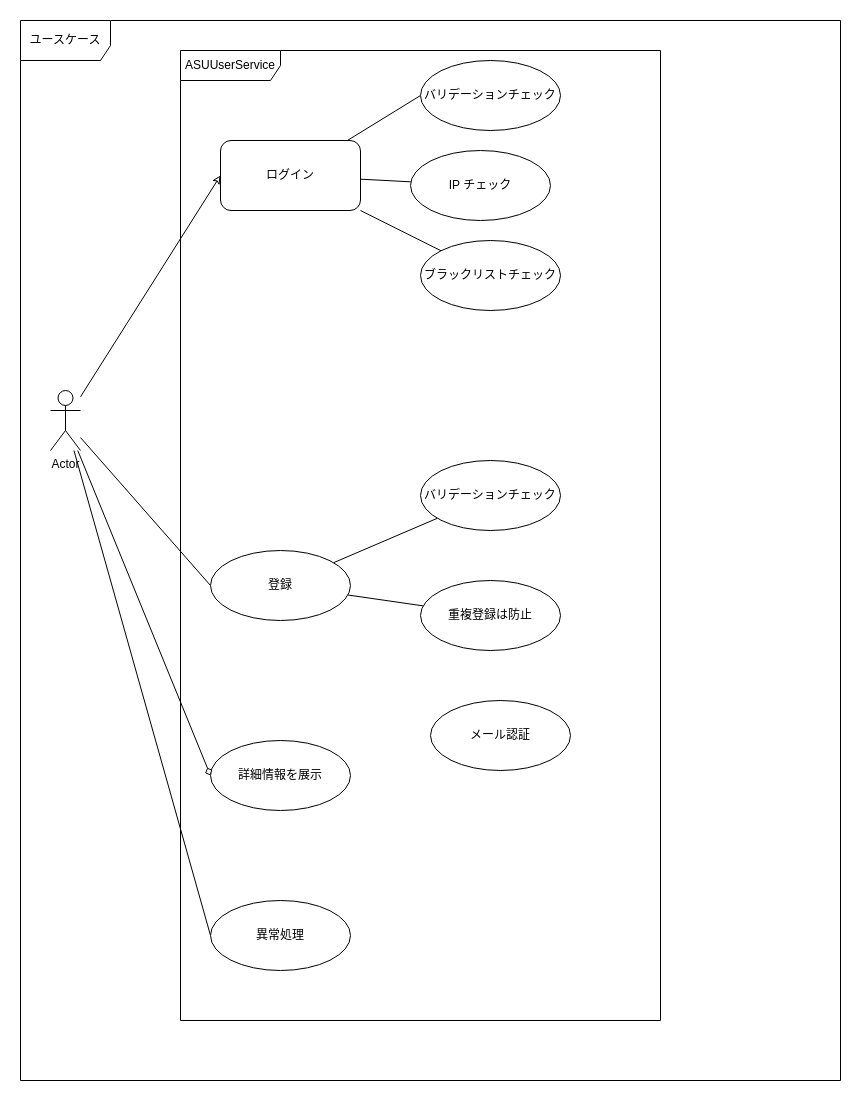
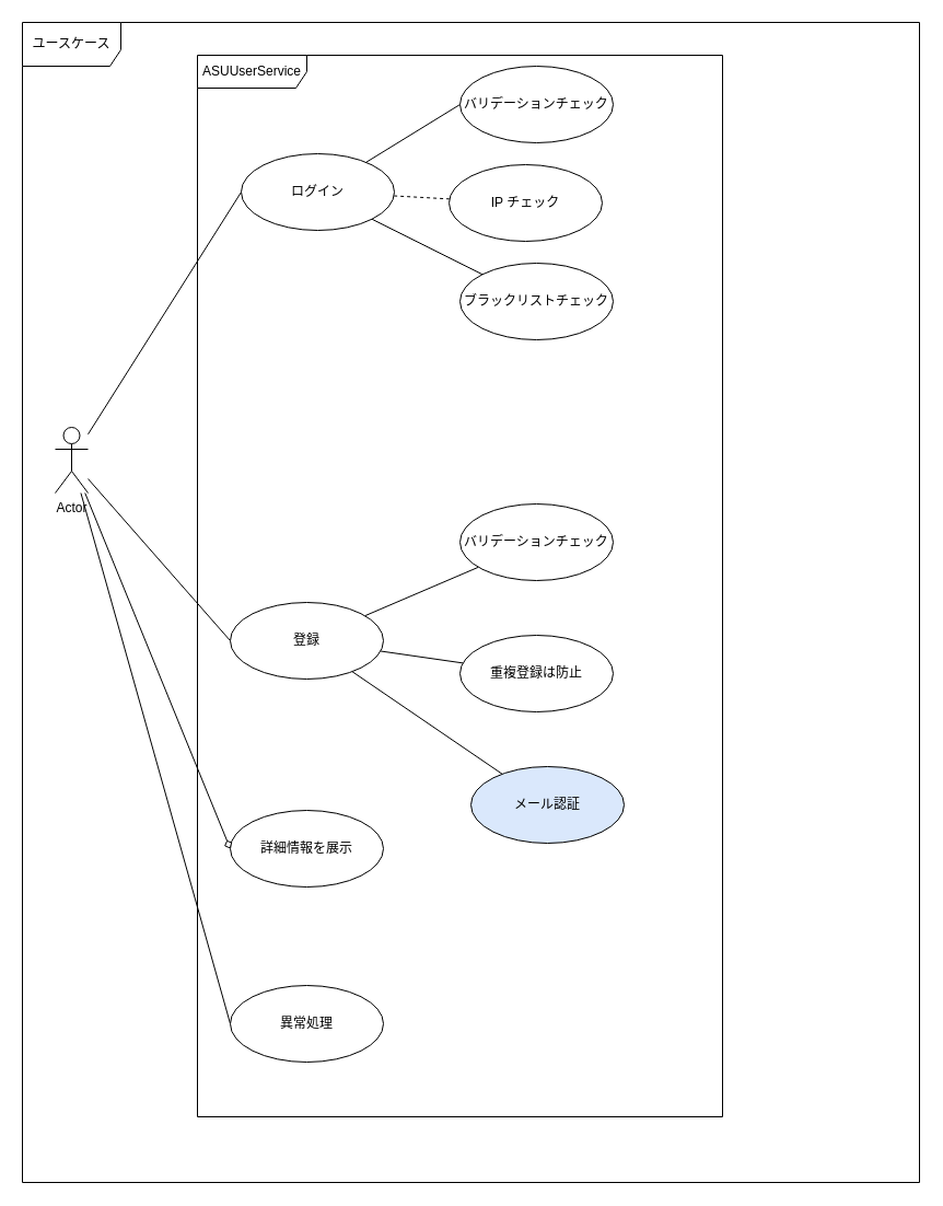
- <mxCell id="12" value="ログイン" style="whiteSpace=wrap;html=1;rounded=1;" vertex="1" parent="1"><mxGeometry x="220" y="140" width="140" height="70" as="geometry" /></mxCell>
+ <mxCell id="12" value="ログイン" style="ellipse;whiteSpace=wrap;html=1;" vertex="1" parent="1"><mxGeometry x="220" y="140" width="140" height="70" as="geometry" /></mxCell>
- <mxCell id="11" value="" style="rounded=0;orthogonalLoop=1;jettySize=auto;html=1;endArrow=none;endFill=0;" edge="1" parent="1" source="12" target="14"><mxGeometry relative="1" as="geometry" /></mxCell>
+ <mxCell id="11" value="" style="rounded=0;orthogonalLoop=1;jettySize=auto;html=1;endArrow=none;endFill=0;dashed=1;" edge="1" parent="1" source="12" target="14"><mxGeometry relative="1" as="geometry" /></mxCell>
- <mxCell id="3" style="rounded=0;orthogonalLoop=1;jettySize=auto;html=1;entryX=0;entryY=0.5;entryDx=0;entryDy=0;endArrow=classic;endFill=0;" edge="1" parent="1" source="7" target="12"><mxGeometry relative="1" as="geometry" /></mxCell>
+ <mxCell id="3" style="rounded=0;orthogonalLoop=1;jettySize=auto;html=1;entryX=0;entryY=0.5;entryDx=0;entryDy=0;endArrow=none;endFill=0;" edge="1" parent="1" source="7" target="12"><mxGeometry relative="1" as="geometry" /></mxCell>
+ <mxCell id="18" value="" style="rounded=0;orthogonalLoop=1;jettySize=auto;html=1;endArrow=none;endFill=0;" edge="1" parent="1" source="19" target="22"><mxGeometry relative="1" as="geometry" /></mxCell>
- <mxCell id="22" value="メール認証" style="ellipse;whiteSpace=wrap;html=1;" vertex="1" parent="1"><mxGeometry x="430" y="700" width="140" height="70" as="geometry" /></mxCell>
+ <mxCell id="22" value="メール認証" style="ellipse;whiteSpace=wrap;html=1;fillColor=#dae8fc;" vertex="1" parent="1"><mxGeometry x="430" y="700" width="140" height="70" as="geometry" /></mxCell>
